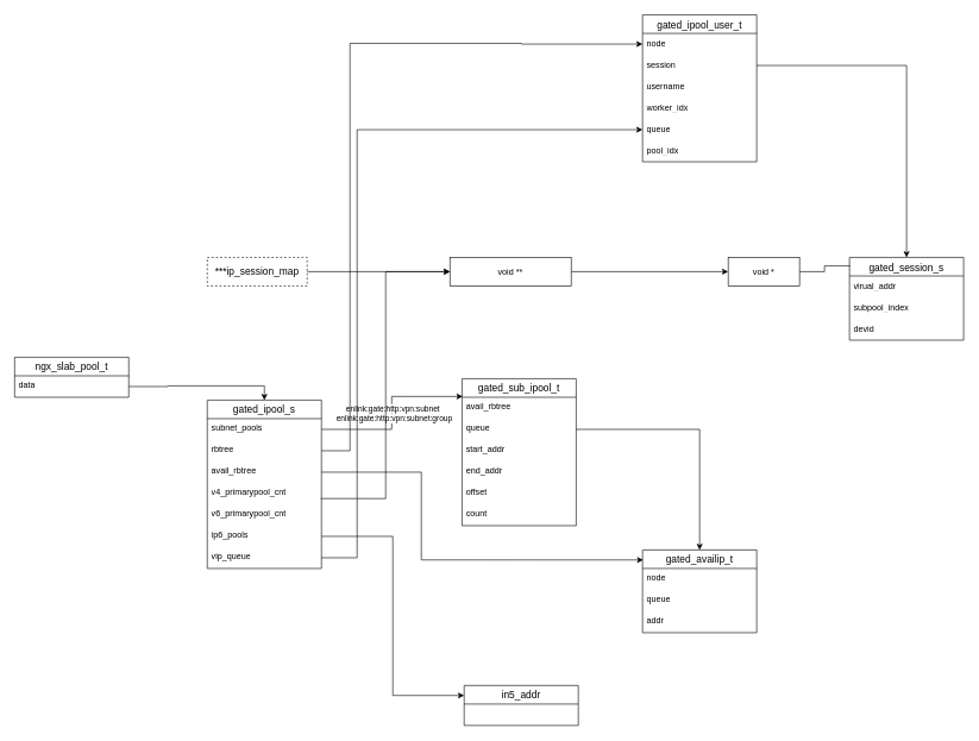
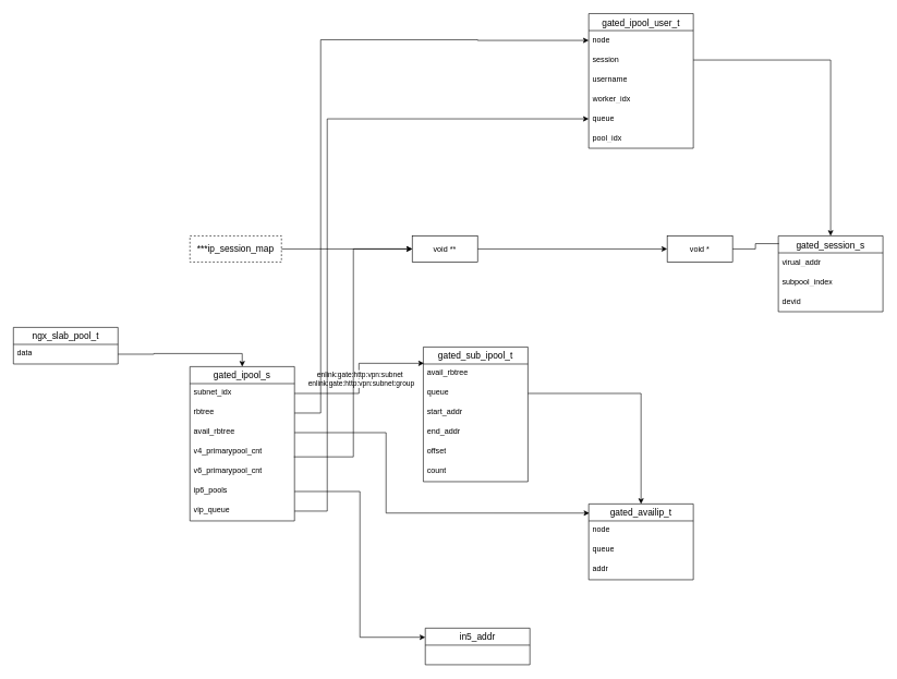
- <mxCell id="32" value="void **" style="whiteSpace=wrap;html=1;align=center;" vertex="1" parent="1"><mxGeometry x="630" y="360" width="170" height="40" as="geometry" /></mxCell>
+ <mxCell id="32" value="void **" style="whiteSpace=wrap;html=1;align=center;" vertex="1" parent="1"><mxGeometry x="630" y="360" width="100" height="40" as="geometry" /></mxCell>
- <mxCell id="9" value="subnet_pools" style="text;strokeColor=none;fillColor=none;spacingLeft=4;spacingRight=4;overflow=hidden;rotatable=0;points=[[0,0.5],[1,0.5]];portConstraint=eastwest;fontSize=12;whiteSpace=wrap;html=1;" vertex="1" parent="8"><mxGeometry y="26" width="160" height="30" as="geometry" /></mxCell>
+ <mxCell id="9" value="subnet_idx" style="text;strokeColor=none;fillColor=none;spacingLeft=4;spacingRight=4;overflow=hidden;rotatable=0;points=[[0,0.5],[1,0.5]];portConstraint=eastwest;fontSize=12;whiteSpace=wrap;html=1;" vertex="1" parent="8"><mxGeometry y="26" width="160" height="30" as="geometry" /></mxCell>
